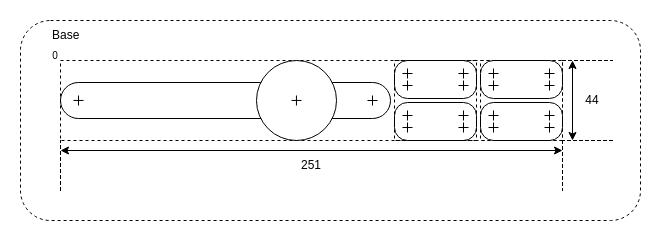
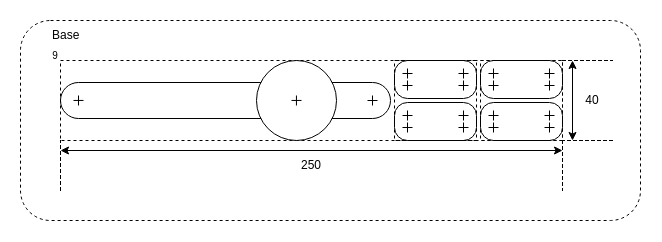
- <mxCell id="11" value="0" style="text;html=1;align=center;verticalAlign=middle;whiteSpace=wrap;rounded=0;fontSize=10;" vertex="1" parent="1"><mxGeometry x="50" y="50" width="10" height="10" as="geometry" /></mxCell>
+ <mxCell id="11" value="9" style="text;html=1;align=center;verticalAlign=middle;whiteSpace=wrap;rounded=0;fontSize=10;" vertex="1" parent="1"><mxGeometry x="50" y="50" width="10" height="10" as="geometry" /></mxCell>
- <mxCell id="57" value="44" style="text;html=1;align=center;verticalAlign=middle;whiteSpace=wrap;rounded=0;" vertex="1" parent="1"><mxGeometry x="572" width="40" height="80" as="geometry" y="60" /></mxCell>
+ <mxCell id="57" value="40" style="text;html=1;align=center;verticalAlign=middle;whiteSpace=wrap;rounded=0;" vertex="1" parent="1"><mxGeometry x="572" width="40" height="80" as="geometry" y="60" /></mxCell>
- <mxCell id="53" value="251" style="text;html=1;align=center;verticalAlign=middle;whiteSpace=wrap;rounded=0;" vertex="1" parent="1"><mxGeometry y="150" width="502" height="30" as="geometry" x="60" /></mxCell>
+ <mxCell id="53" value="250" style="text;html=1;align=center;verticalAlign=middle;whiteSpace=wrap;rounded=0;" vertex="1" parent="1"><mxGeometry y="150" width="502" height="30" as="geometry" x="60" /></mxCell>
